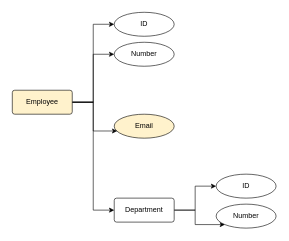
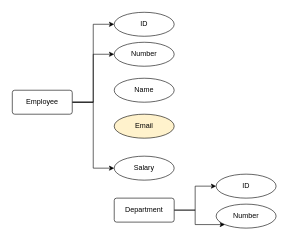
+ <mxCell id="14" value="Name" style="ellipse;whiteSpace=wrap;html=1;align=center;" vertex="1" parent="1"><mxGeometry x="190" y="130" width="100" height="40" as="geometry" /></mxCell>
- <mxCell id="6" value="Employee" style="rounded=1;arcSize=10;whiteSpace=wrap;html=1;align=center;fillColor=#fff2cc;" vertex="1" parent="1"><mxGeometry x="20" y="150" width="100" height="40" as="geometry" /></mxCell>
+ <mxCell id="6" value="Employee" style="rounded=1;arcSize=10;whiteSpace=wrap;html=1;align=center;" vertex="1" parent="1"><mxGeometry x="20" y="150" width="100" height="40" as="geometry" /></mxCell>
- <mxCell id="17" style="edgeStyle=orthogonalEdgeStyle;rounded=0;orthogonalLoop=1;jettySize=auto;html=1;entryX=0.05;entryY=0.7;entryDx=0;entryDy=0;entryPerimeter=0;" edge="1" parent="1" source="6" target="13"><mxGeometry relative="1" as="geometry" /></mxCell>
+ <mxCell id="4" style="edgeStyle=orthogonalEdgeStyle;rounded=0;orthogonalLoop=1;jettySize=auto;html=1;entryX=0;entryY=0.5;entryDx=0;entryDy=0;" edge="1" parent="1" source="6" target="10"><mxGeometry relative="1" as="geometry" /></mxCell>
+ <mxCell id="10" value="Salary" style="ellipse;whiteSpace=wrap;html=1;align=center;" vertex="1" parent="1"><mxGeometry x="190" y="260" width="100" height="40" as="geometry" /></mxCell>
- <mxCell id="5" style="edgeStyle=orthogonalEdgeStyle;rounded=0;orthogonalLoop=1;jettySize=auto;html=1;entryX=0;entryY=0.5;entryDx=0;entryDy=0;" edge="1" parent="1" source="6" target="9"><mxGeometry relative="1" as="geometry" /></mxCell>
